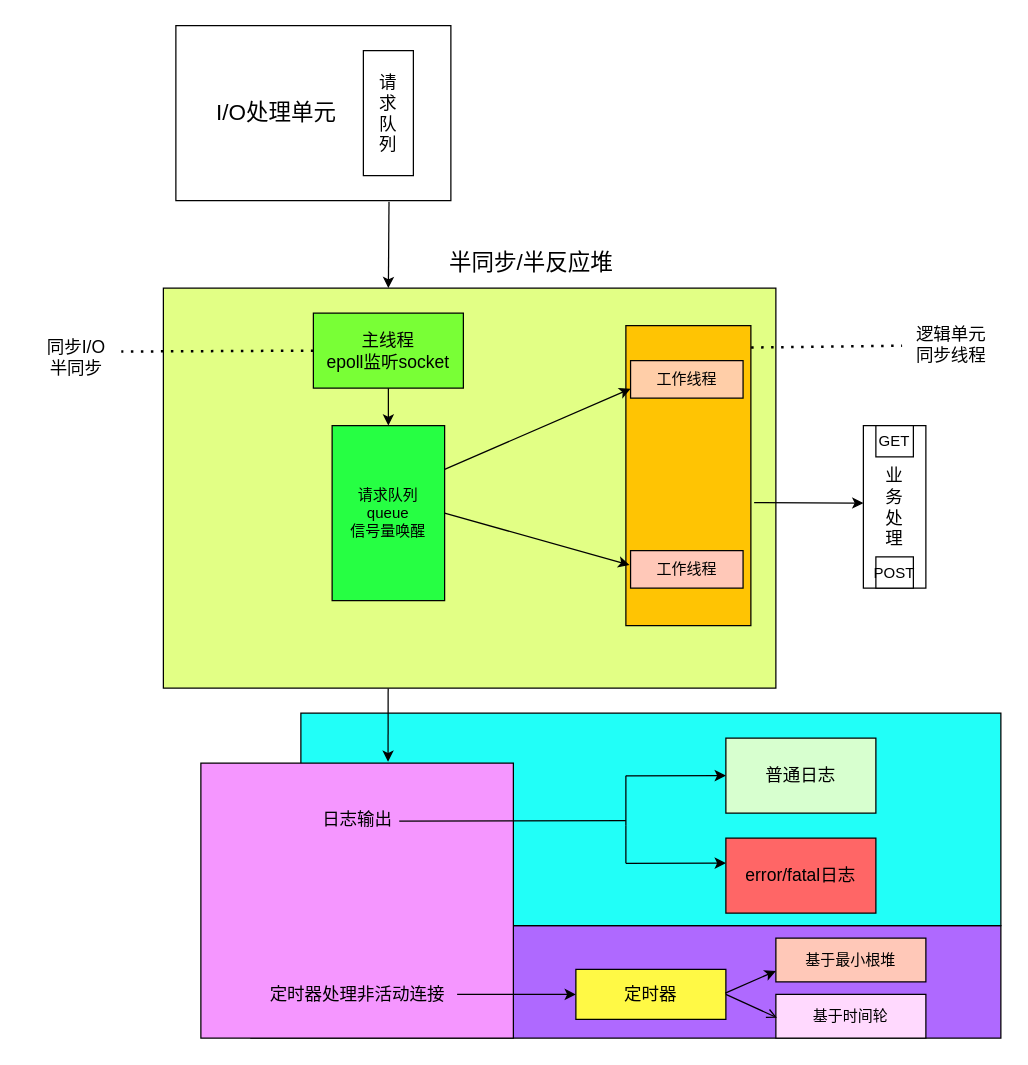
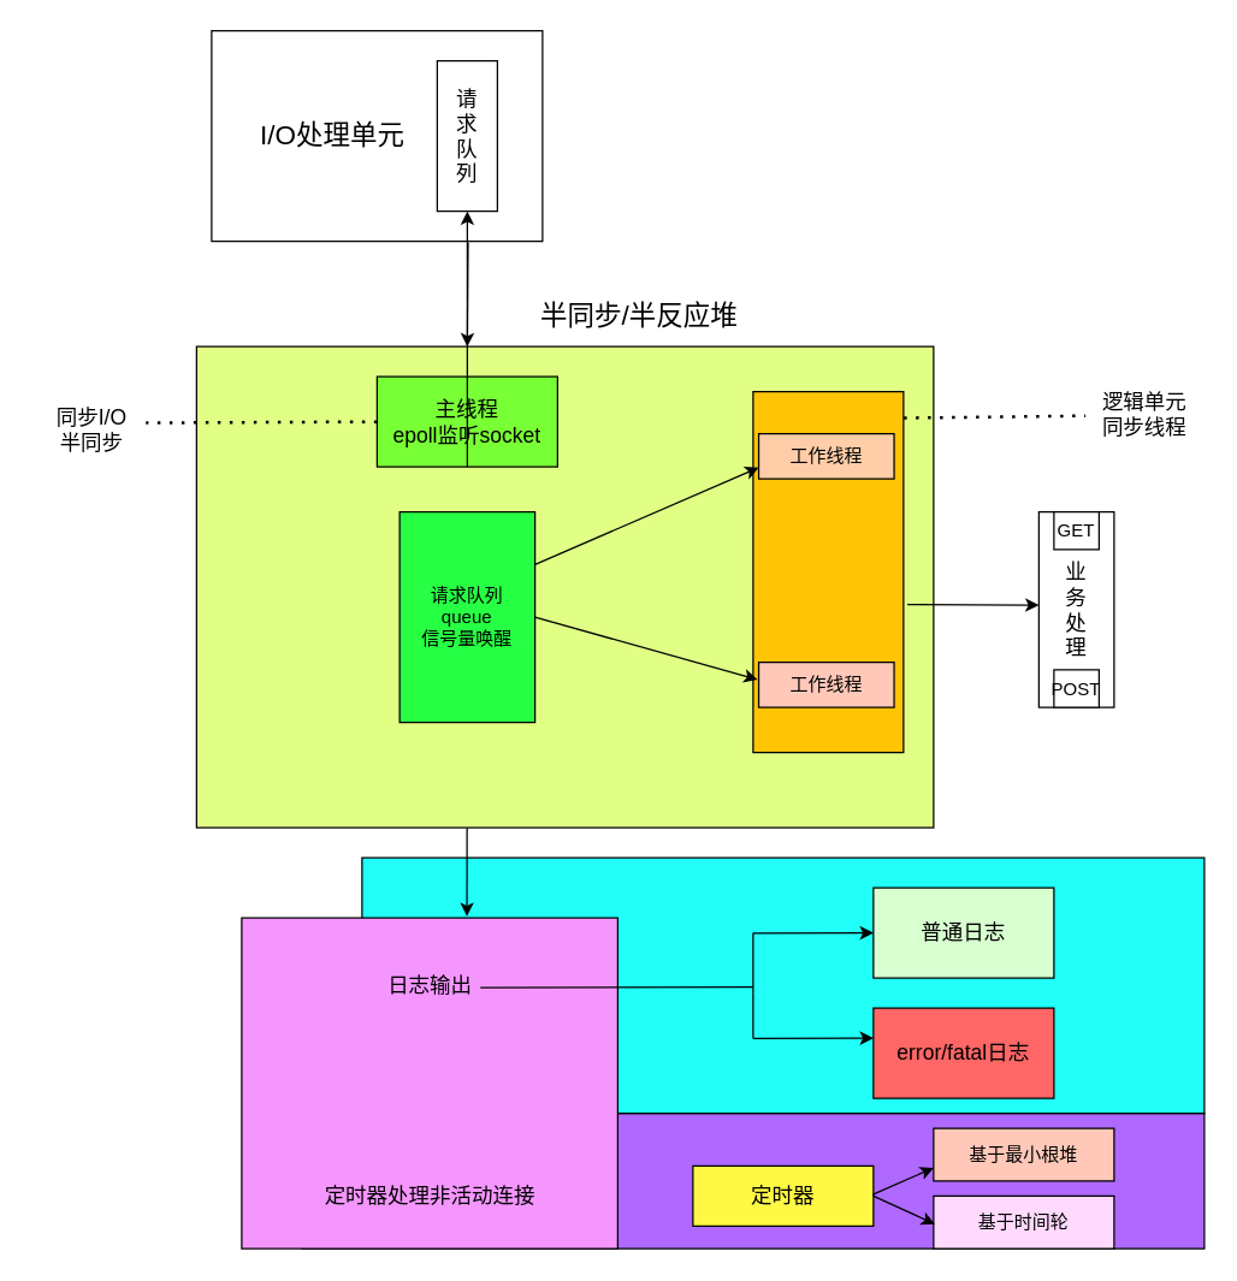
- <mxCell id="14" value="" style="endArrow=classic;html=1;rounded=0;exitX=0.5;exitY=1;exitDx=0;exitDy=0;entryX=0.5;entryY=0;entryDx=0;entryDy=0;" edge="1" parent="1" source="10" target="15"><mxGeometry width="50" height="50" relative="1" as="geometry"><mxPoint x="310" y="370" as="sourcePoint" /><mxPoint x="310" y="380" as="targetPoint" /></mxGeometry></mxCell>
+ <mxCell id="14" value="" style="endArrow=classic;html=1;rounded=0;exitX=0.5;exitY=1;exitDx=0;exitDy=0;" edge="1" parent="1" source="10" target="6"><mxGeometry width="50" height="50" relative="1" as="geometry"><mxPoint x="310" y="370" as="sourcePoint" /><mxPoint x="310" y="380" as="targetPoint" /></mxGeometry></mxCell>
- <mxCell id="29" value="" style="endArrow=classic;html=1;rounded=0;entryX=0;entryY=0.5;entryDx=0;entryDy=0;" edge="1" parent="1" source="27" target="30"><mxGeometry width="50" height="50" relative="1" as="geometry"><mxPoint x="370" y="800" as="sourcePoint" /><mxPoint x="460" y="780" as="targetPoint" /></mxGeometry></mxCell>
- <mxCell id="34" value="" style="endArrow=open;html=1;rounded=0;entryX=0.007;entryY=0.533;entryDx=0;entryDy=0;exitX=1;exitY=0.5;exitDx=0;exitDy=0;entryPerimeter=0;" edge="1" parent="1" source="30" target="32"><mxGeometry width="50" height="50" relative="1" as="geometry"><mxPoint x="590" y="789" as="sourcePoint" /><mxPoint x="630" y="776" as="targetPoint" /></mxGeometry></mxCell>
+ <mxCell id="34" value="" style="endArrow=classic;html=1;rounded=0;entryX=0.007;entryY=0.533;entryDx=0;entryDy=0;exitX=1;exitY=0.5;exitDx=0;exitDy=0;entryPerimeter=0;" edge="1" parent="1" source="30" target="32"><mxGeometry width="50" height="50" relative="1" as="geometry"><mxPoint x="590" y="789" as="sourcePoint" /><mxPoint x="630" y="776" as="targetPoint" /></mxGeometry></mxCell>
